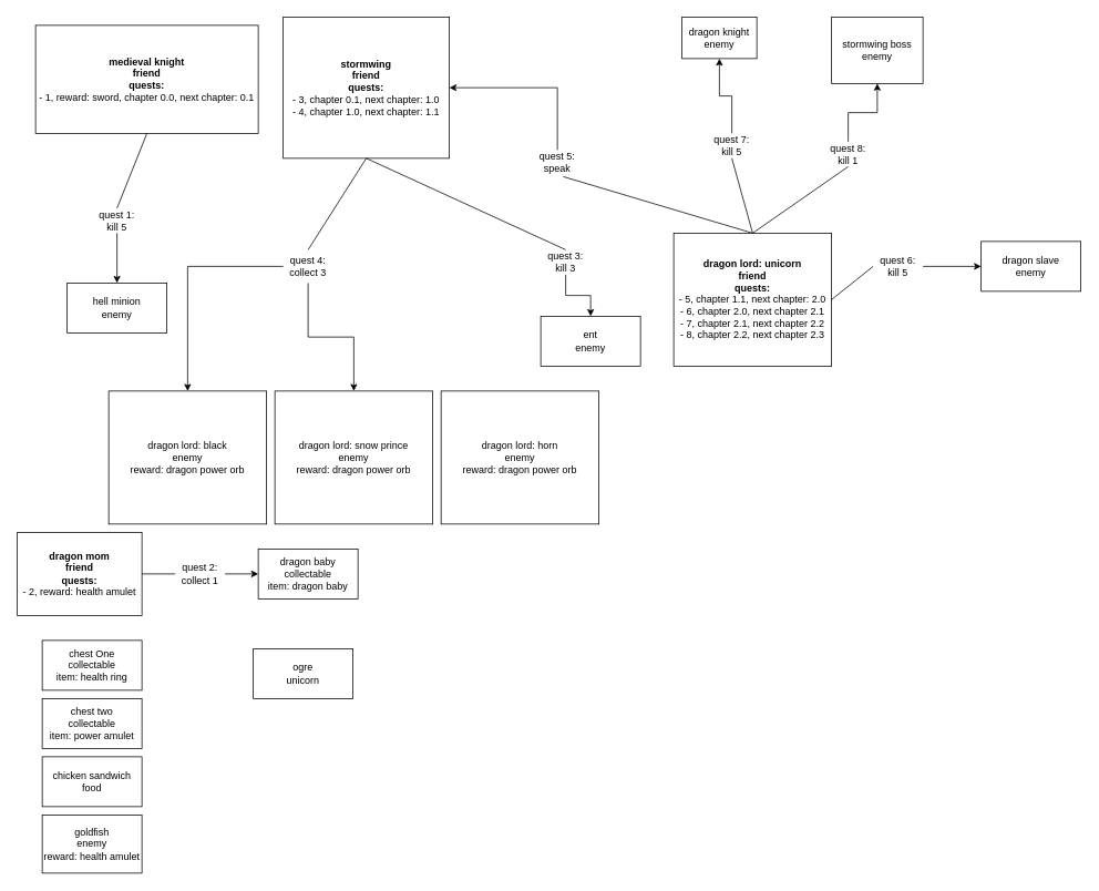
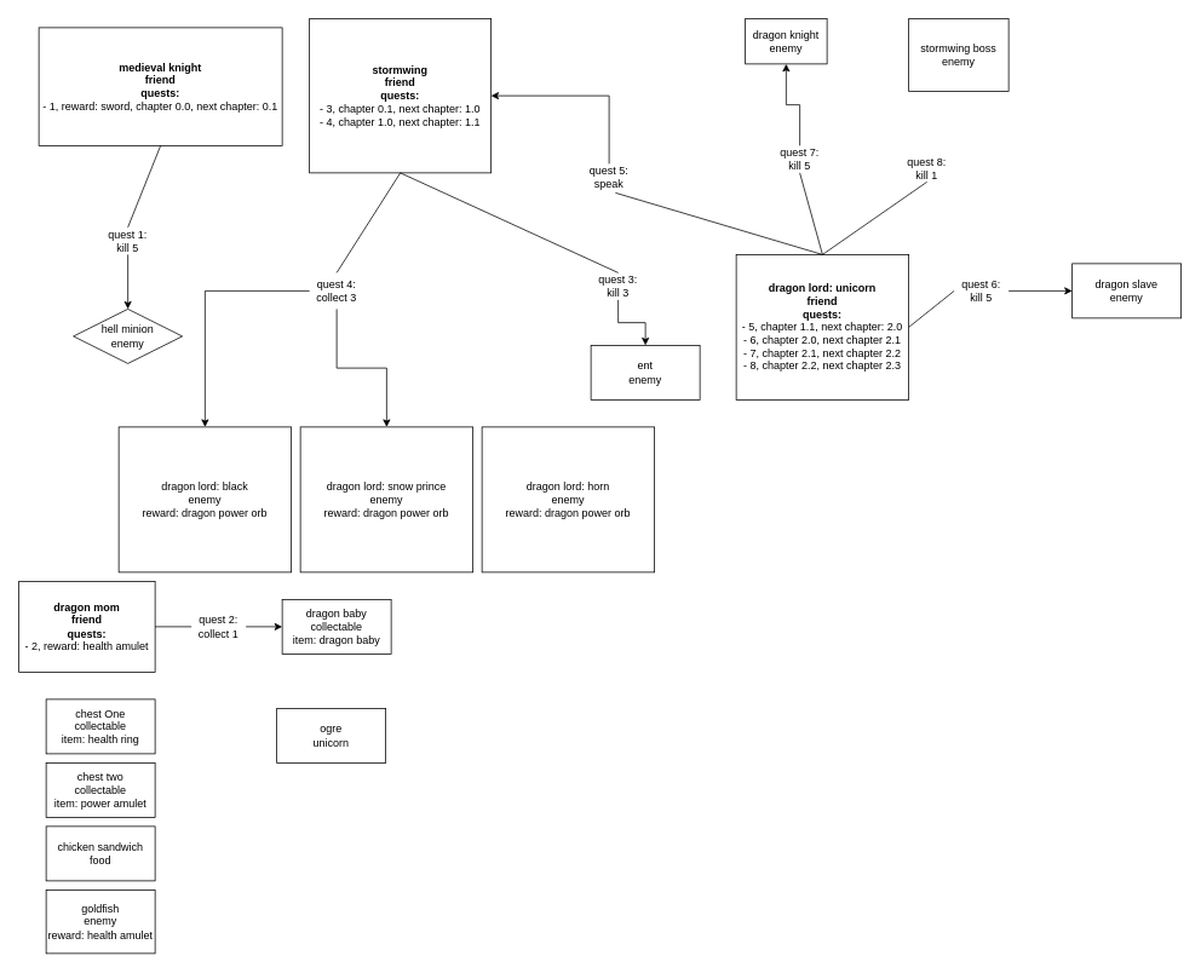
- <mxCell id="38" style="edgeStyle=orthogonalEdgeStyle;rounded=0;orthogonalLoop=1;jettySize=auto;html=1;exitX=0.5;exitY=0;exitDx=0;exitDy=0;entryX=0.5;entryY=1;entryDx=0;entryDy=0;" edge="1" parent="1" source="39" target="37"><mxGeometry relative="1" as="geometry" /></mxCell>
- <mxCell id="11" value="hell minion&lt;div&gt;enemy&lt;/div&gt;" style="rounded=0;whiteSpace=wrap;html=1;" parent="1" vertex="1"><mxGeometry x="80" y="340" width="120" height="60" as="geometry" /></mxCell>
+ <mxCell id="11" value="hell minion&lt;div&gt;enemy&lt;/div&gt;" style="rhombus;whiteSpace=wrap;html=1;" parent="1" vertex="1"><mxGeometry x="80" y="340" width="120" height="60" as="geometry" /></mxCell>
